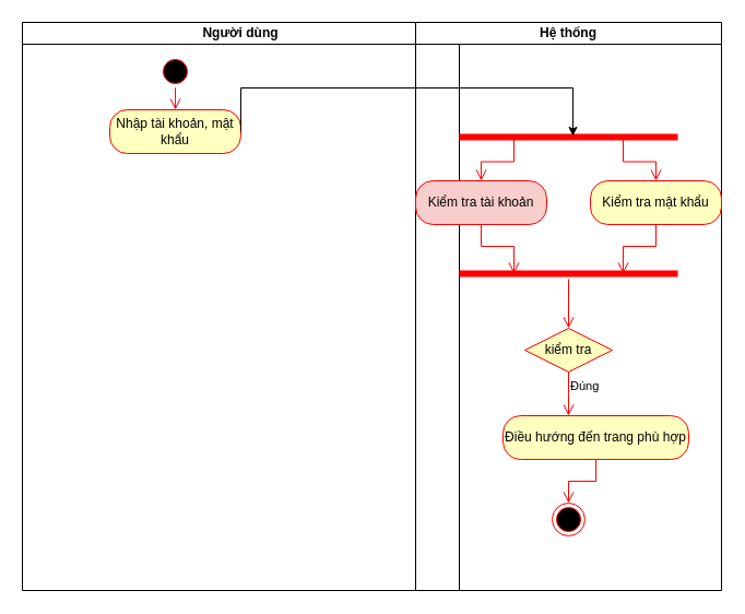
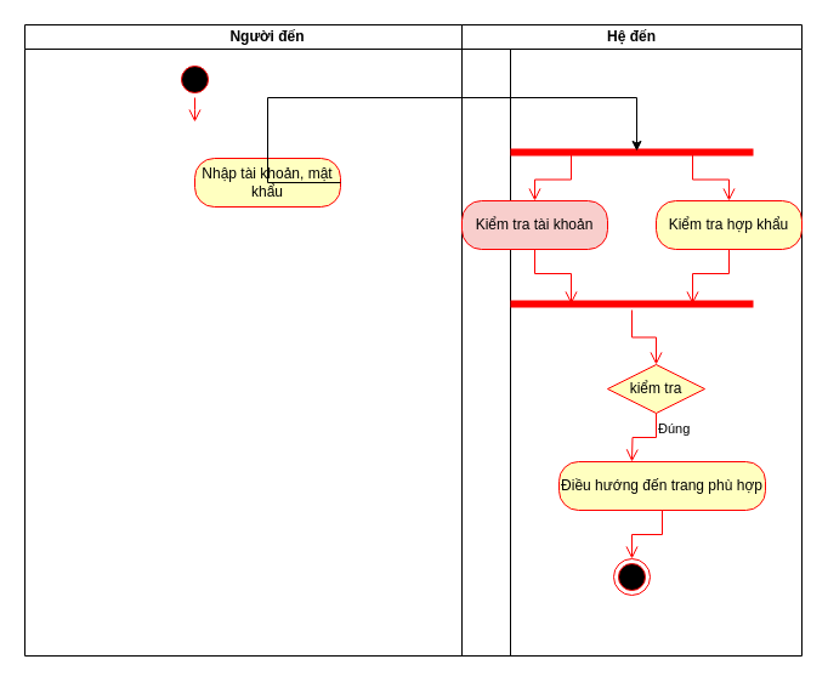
- <mxCell id="2" value="Người dùng" style="swimlane;startSize=20;whiteSpace=wrap;html=1;" parent="1" vertex="1"><mxGeometry x="20" y="20" width="400" height="520" as="geometry"><mxRectangle x="120" y="80" width="110" height="30" as="alternateBounds" /></mxGeometry></mxCell>
+ <mxCell id="2" value="Người đến" style="swimlane;startSize=20;whiteSpace=wrap;html=1;" parent="1" vertex="1"><mxGeometry x="20" y="20" width="400" height="520" as="geometry"><mxRectangle x="120" y="80" width="110" height="30" as="alternateBounds" /></mxGeometry></mxCell>
- <mxCell id="7" value="Hệ thống" style="swimlane;startSize=20;whiteSpace=wrap;html=1;" parent="1" vertex="1"><mxGeometry x="380" y="20" width="280" height="520" as="geometry"><mxRectangle x="400" y="80" width="90" height="30" as="alternateBounds" /></mxGeometry></mxCell>
+ <mxCell id="7" value="Hệ đến" style="swimlane;startSize=20;whiteSpace=wrap;html=1;" parent="1" vertex="1"><mxGeometry x="380" y="20" width="280" height="520" as="geometry"><mxRectangle x="400" y="80" width="90" height="30" as="alternateBounds" /></mxGeometry></mxCell>
- <mxCell id="5" value="Nhập tài khoản, mật khẩu" style="rounded=1;whiteSpace=wrap;html=1;arcSize=40;fontColor=#000000;fillColor=#ffffc0;strokeColor=#ff0000;" parent="2" vertex="1"><mxGeometry x="80" y="80" width="120" height="40" as="geometry" /></mxCell>
+ <mxCell id="5" value="Nhập tài khoản, mật khẩu" style="rounded=1;whiteSpace=wrap;html=1;arcSize=40;fontColor=#000000;fillColor=#ffffc0;strokeColor=#ff0000;" parent="2" vertex="1"><mxGeometry x="140" y="110" width="120" height="40" as="geometry" /></mxCell>
- <mxCell id="12" value="Kiểm tra mật khẩu" style="rounded=1;whiteSpace=wrap;html=1;arcSize=40;fontColor=#000000;fillColor=#ffffc0;strokeColor=#ff0000;" parent="7" vertex="1"><mxGeometry x="160" y="145" width="120" height="40" as="geometry" /></mxCell>
+ <mxCell id="12" value="Kiểm tra hợp khẩu" style="rounded=1;whiteSpace=wrap;html=1;arcSize=40;fontColor=#000000;fillColor=#ffffc0;strokeColor=#ff0000;" parent="7" vertex="1"><mxGeometry x="160" y="145" width="120" height="40" as="geometry" /></mxCell>
- <mxCell id="16" value="kiểm tra" style="rhombus;whiteSpace=wrap;html=1;fontColor=#000000;fillColor=#ffffc0;strokeColor=#ff0000;" parent="7" vertex="1"><mxGeometry x="100" y="280" width="80" height="40" as="geometry" /></mxCell>
+ <mxCell id="16" value="kiểm tra" style="rhombus;whiteSpace=wrap;html=1;fontColor=#000000;fillColor=#ffffc0;strokeColor=#ff0000;" parent="7" vertex="1"><mxGeometry x="120" y="280" width="80" height="40" as="geometry" /></mxCell>
